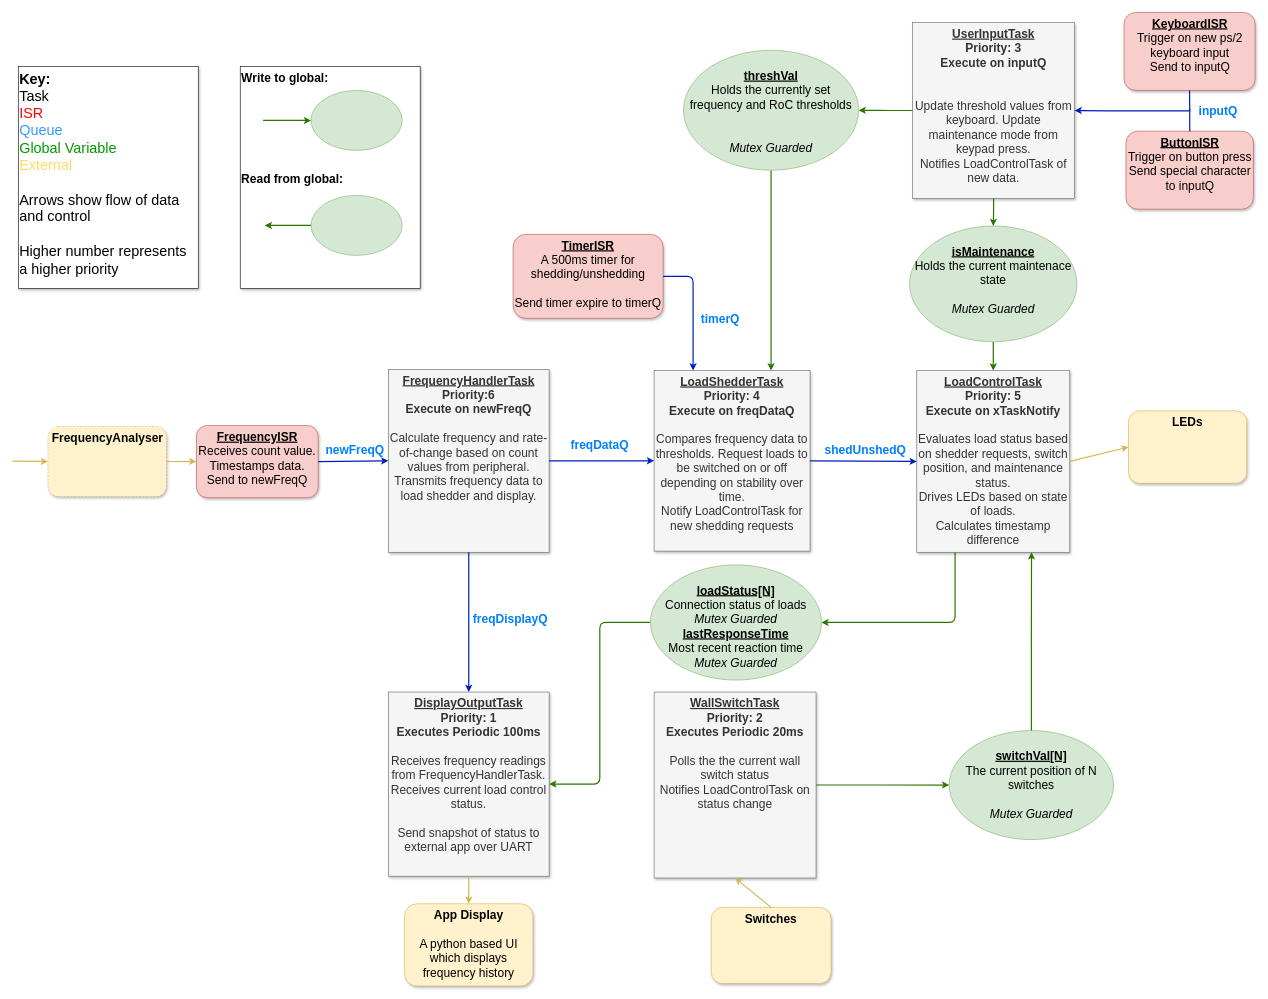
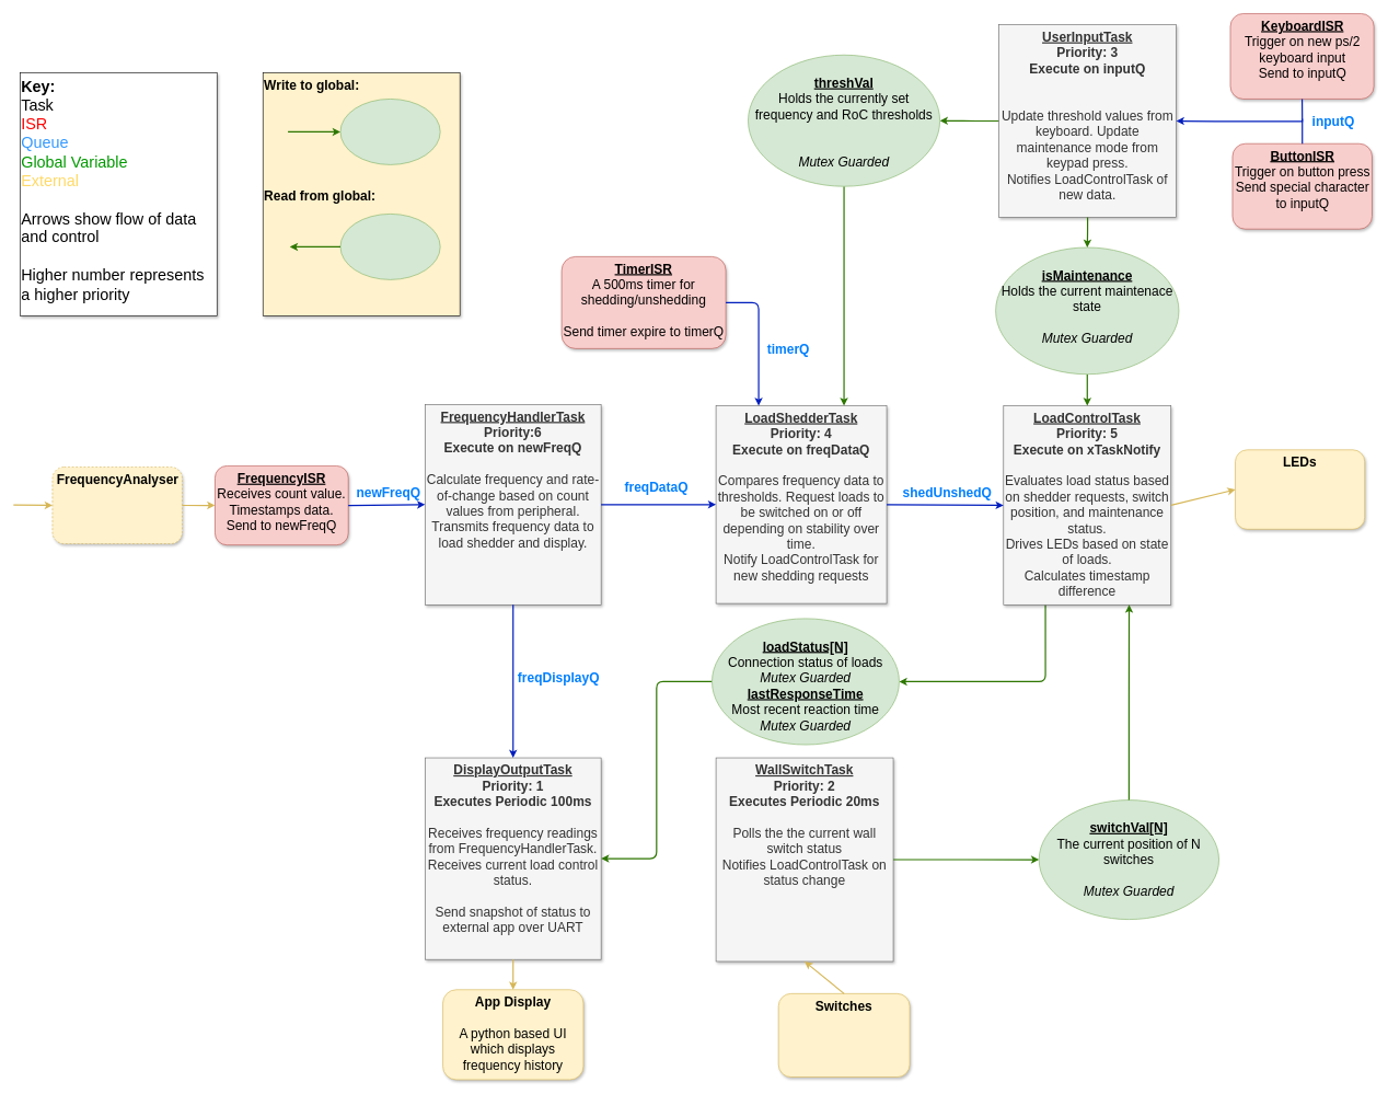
- <mxCell id="2" value="&lt;font size=&quot;1&quot;&gt;&lt;b style=&quot;font-size: 20px&quot;&gt;Write to global:&lt;br&gt;&lt;br&gt;&lt;br&gt;&lt;br&gt;&lt;br&gt;&lt;br&gt;&lt;br&gt;Read from global:&lt;br&gt;&lt;/b&gt;&lt;/font&gt;" style="rounded=0;whiteSpace=wrap;html=1;shadow=1;align=left;verticalAlign=top;fontSize=14;" parent="1" vertex="1"><mxGeometry x="400" y="110" width="300" height="370" as="geometry" /></mxCell>
+ <mxCell id="2" value="&lt;font size=&quot;1&quot;&gt;&lt;b style=&quot;font-size: 20px&quot;&gt;Write to global:&lt;br&gt;&lt;br&gt;&lt;br&gt;&lt;br&gt;&lt;br&gt;&lt;br&gt;&lt;br&gt;Read from global:&lt;br&gt;&lt;/b&gt;&lt;/font&gt;" style="rounded=0;whiteSpace=wrap;html=1;shadow=1;align=left;verticalAlign=top;fontSize=14;fillColor=#fff2cc;" parent="1" vertex="1"><mxGeometry x="400" y="110" width="300" height="370" as="geometry" /></mxCell>
